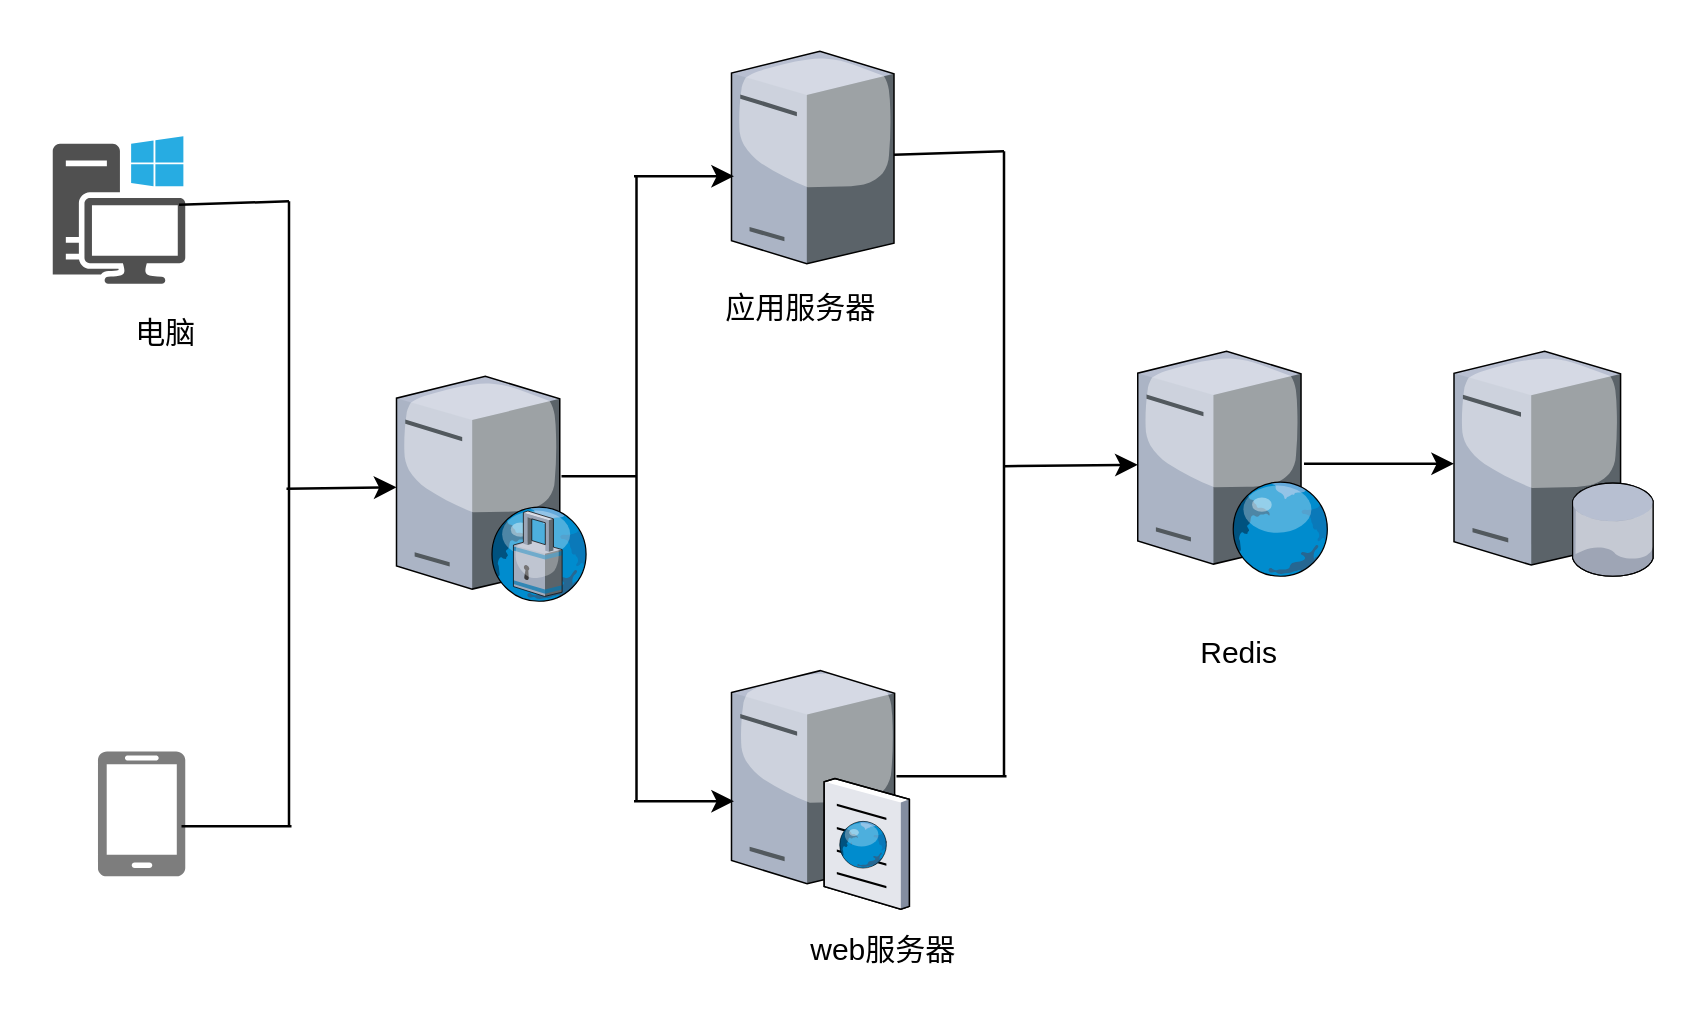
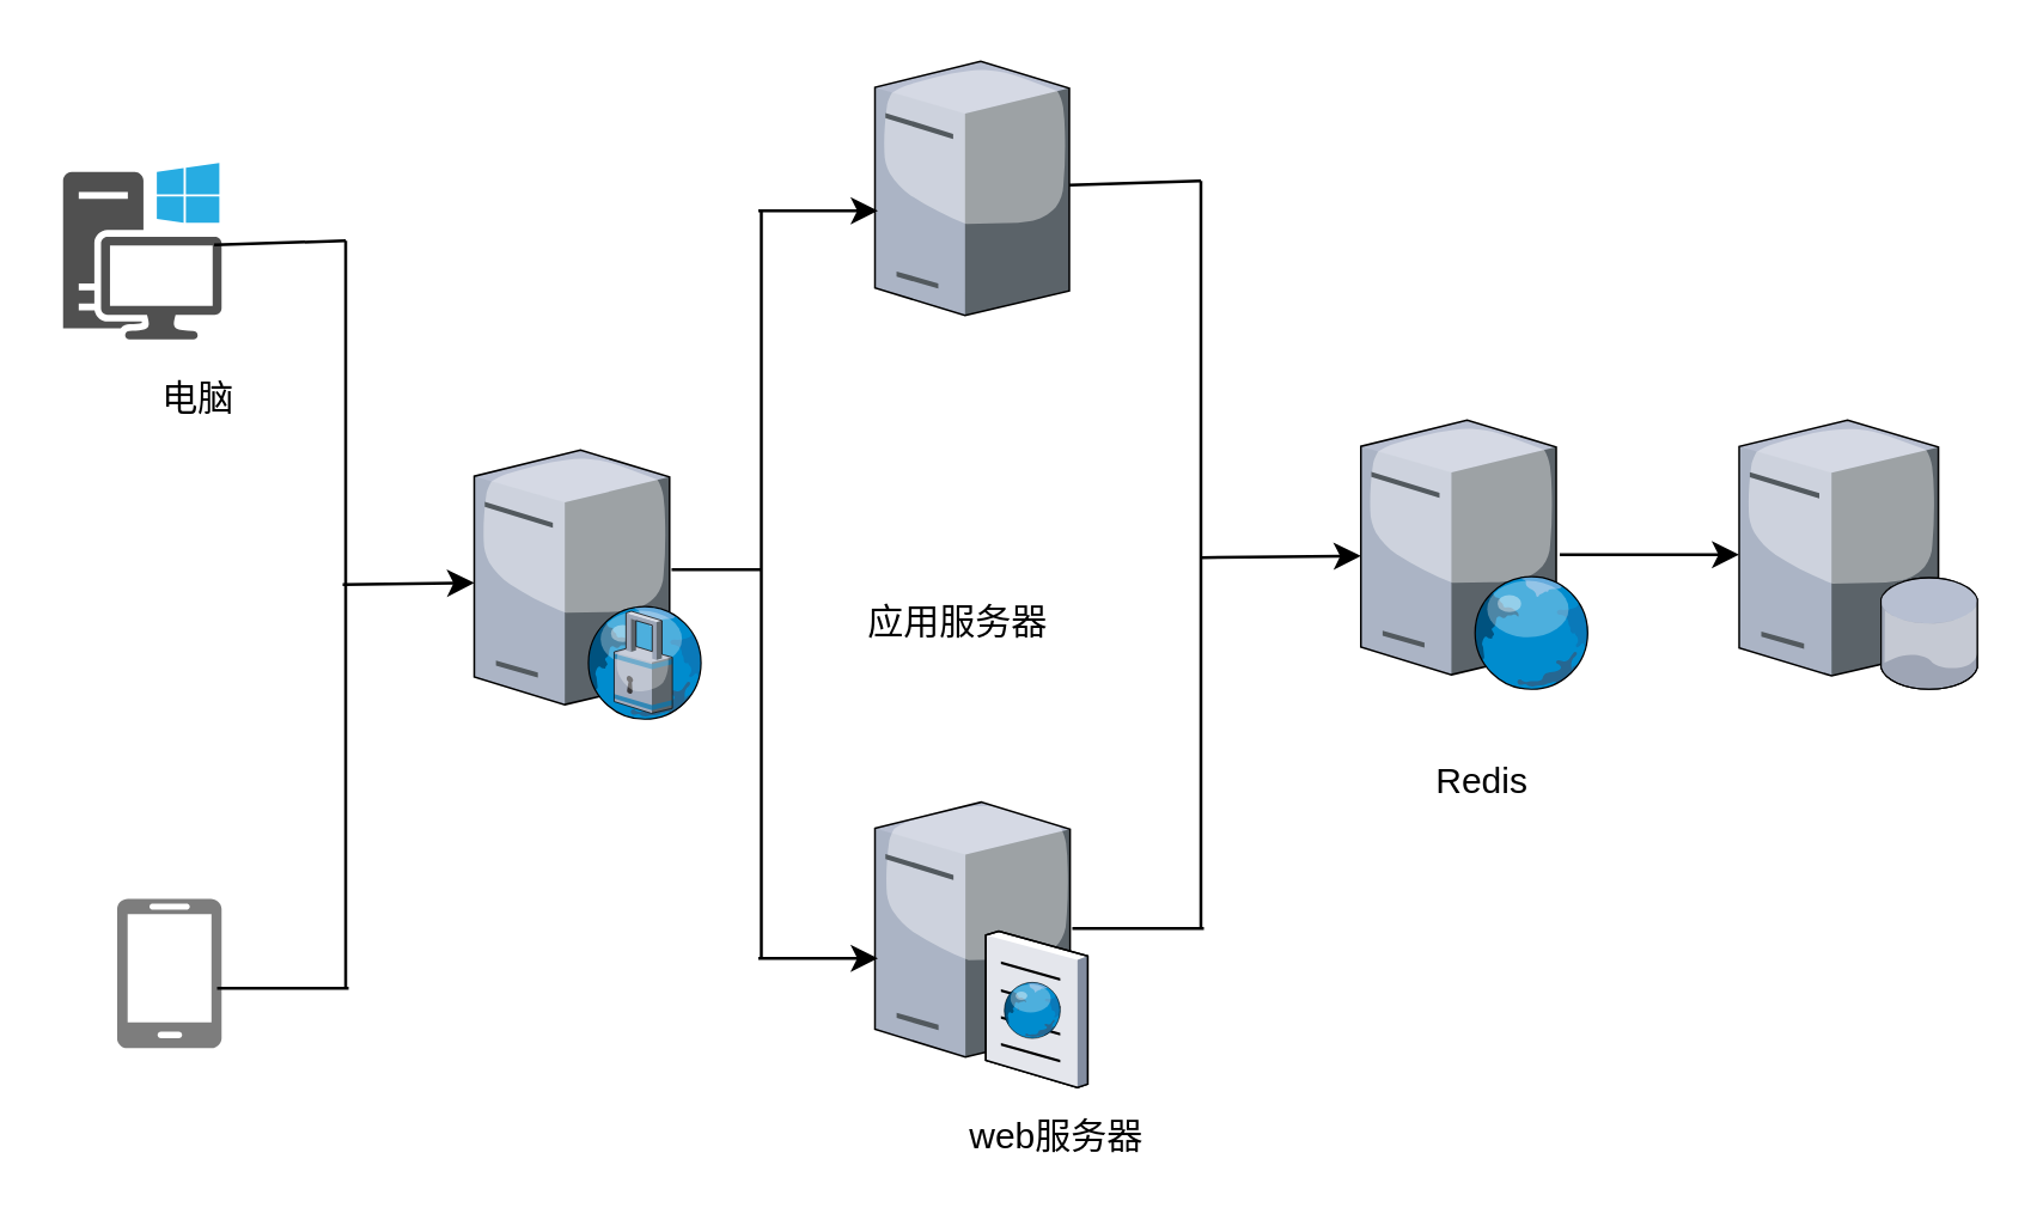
- <mxCell id="11" value="应用服务器" style="text;html=1;resizable=0;points=[];autosize=1;align=left;verticalAlign=top;spacingTop=-4;" vertex="1" parent="1"><mxGeometry x="287.5" y="113" width="80" height="20" as="geometry" /></mxCell>
+ <mxCell id="11" value="应用服务器" style="text;html=1;resizable=0;points=[];autosize=1;align=left;verticalAlign=top;spacingTop=-4;" vertex="1" parent="1"><mxGeometry x="287.5" y="198" width="80" height="20" as="geometry" /></mxCell>
